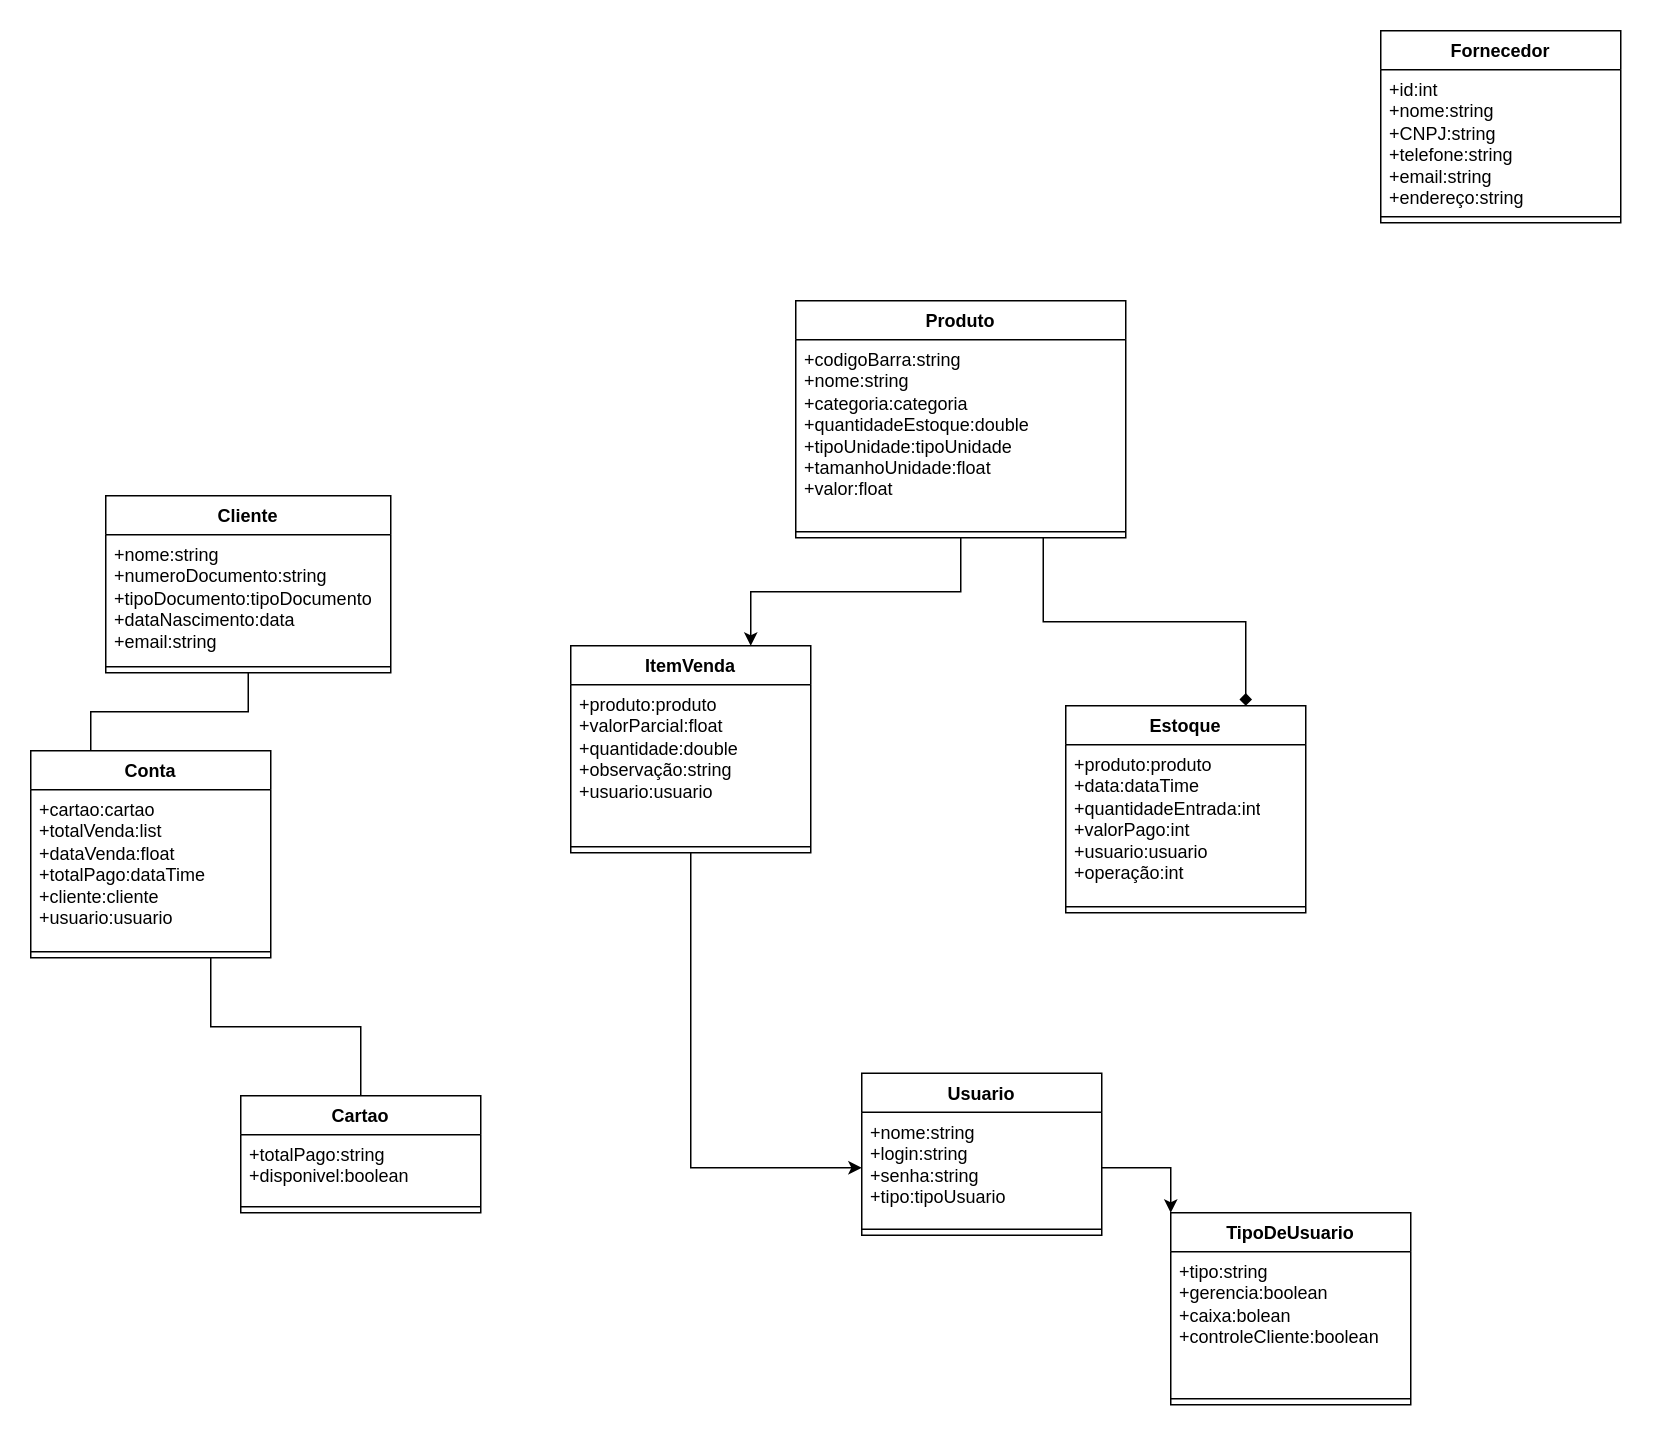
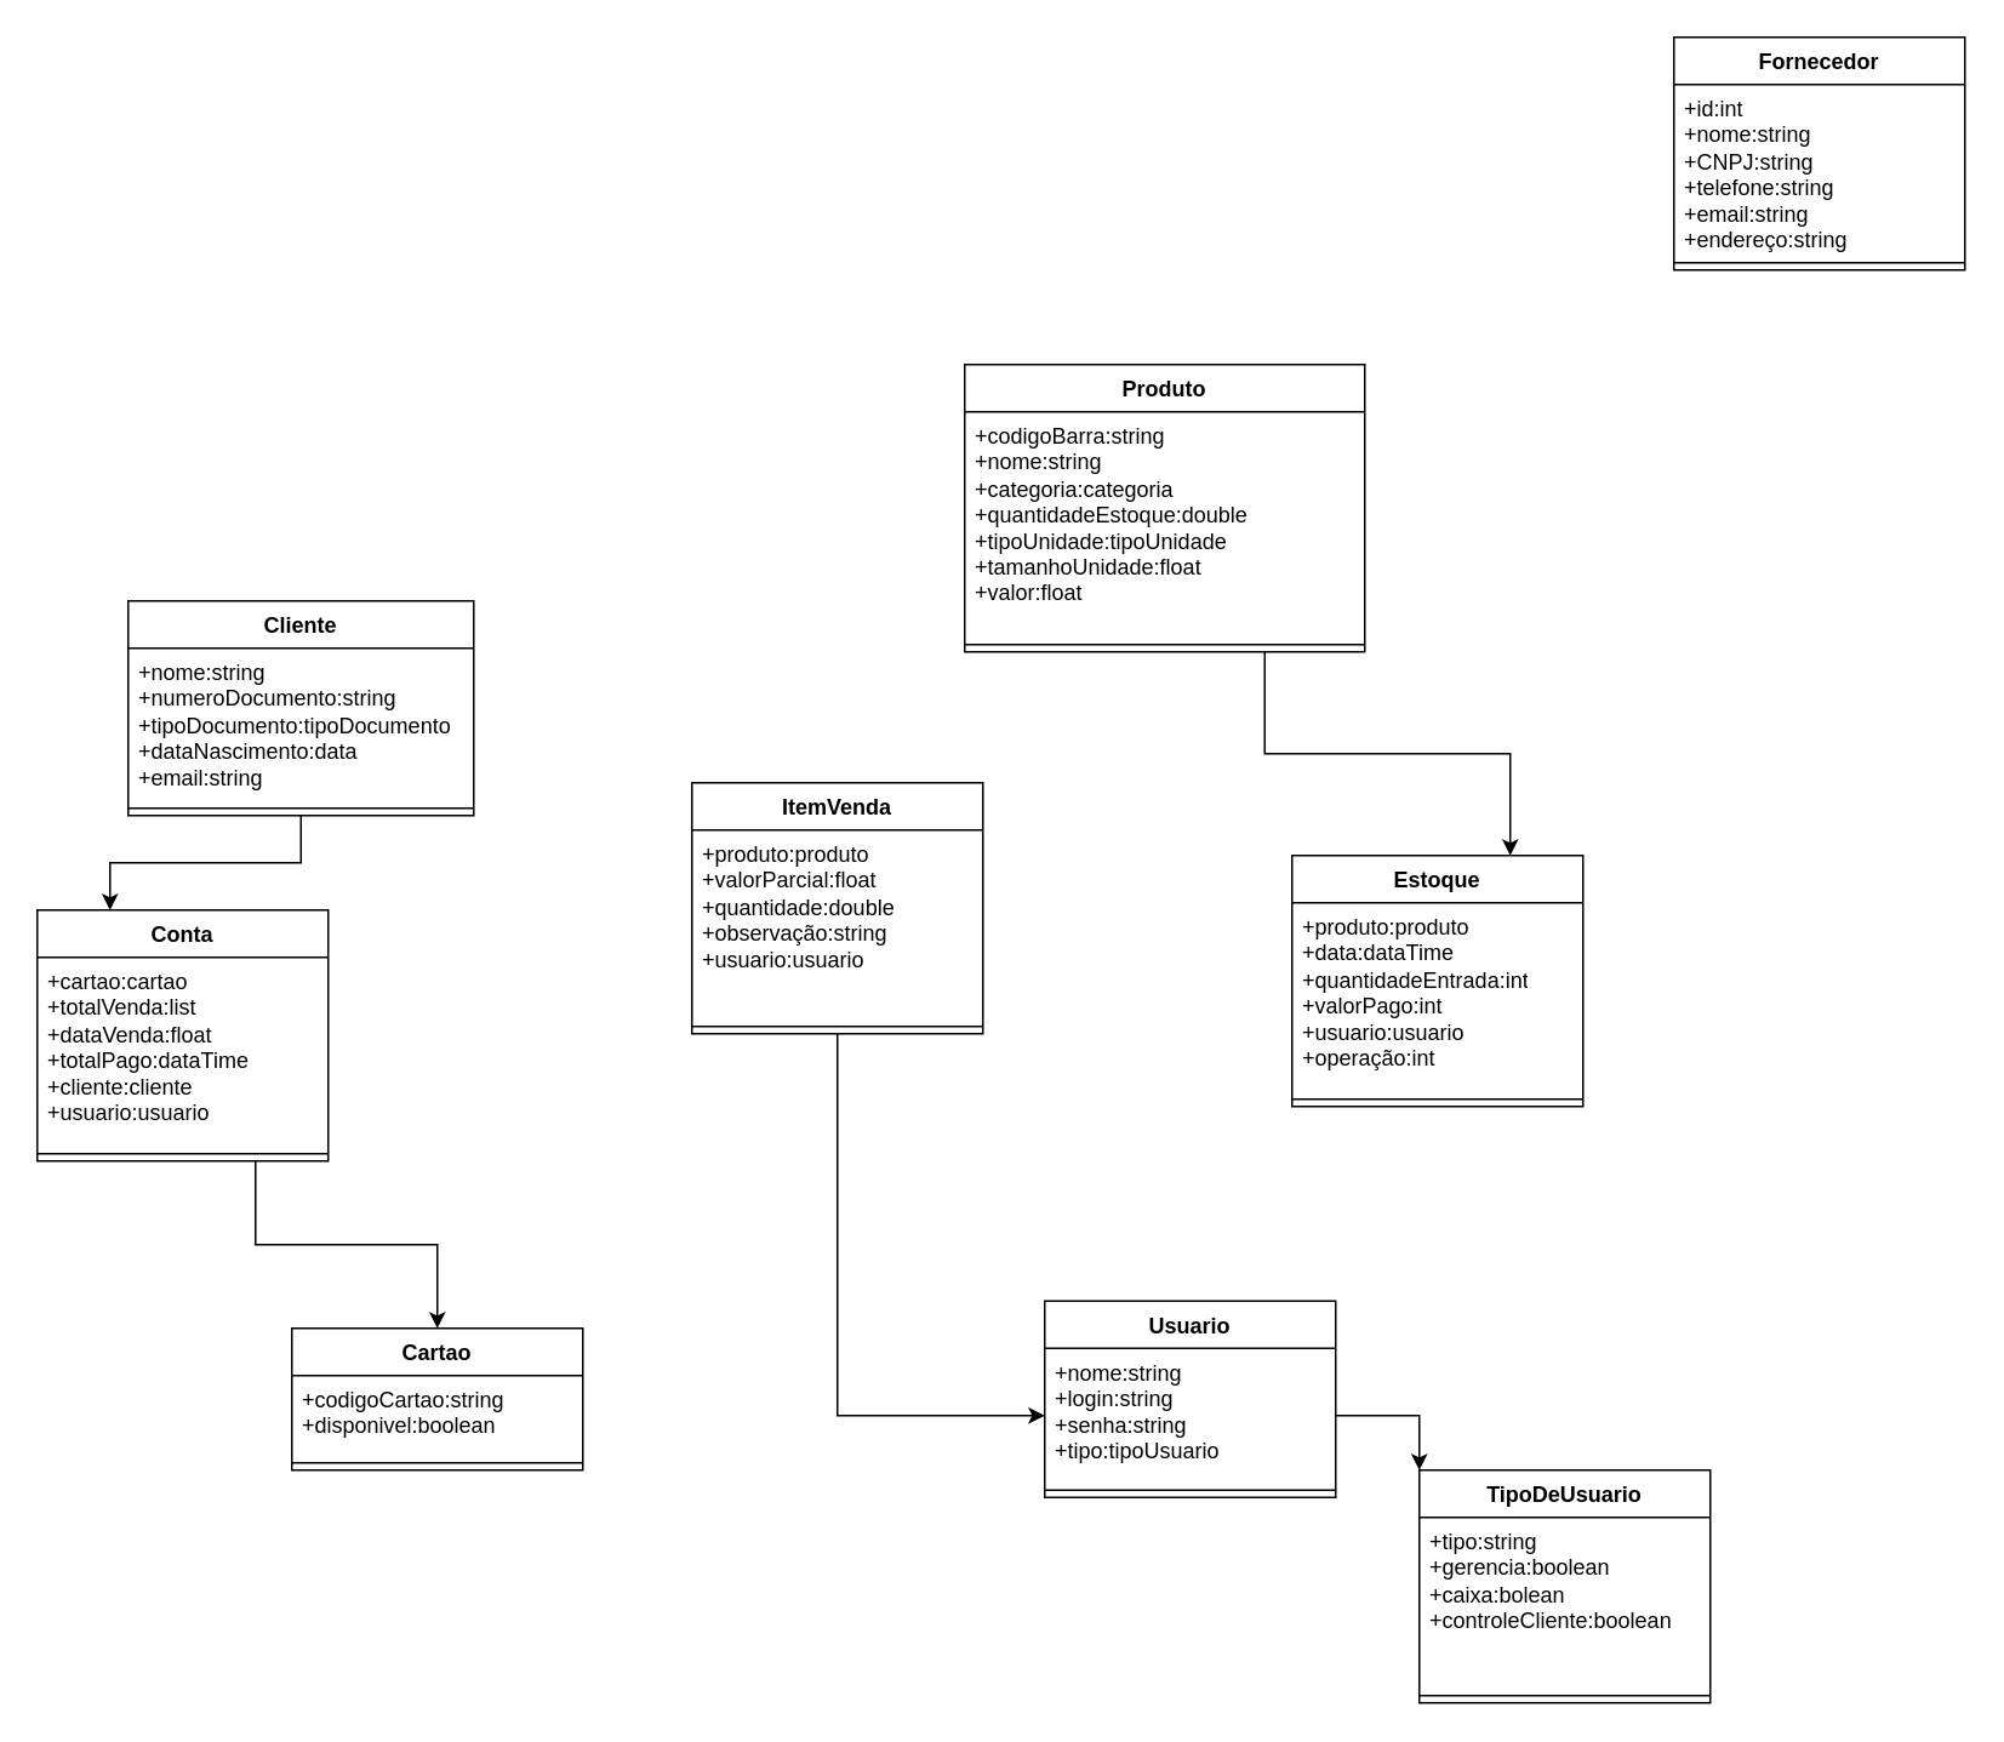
- <mxCell id="3" style="edgeStyle=orthogonalEdgeStyle;rounded=0;orthogonalLoop=1;jettySize=auto;html=1;exitX=0.5;exitY=1;exitDx=0;exitDy=0;entryX=0.75;entryY=0;entryDx=0;entryDy=0;" edge="1" parent="1" source="4" target="8"><mxGeometry relative="1" as="geometry" /></mxCell>
- <mxCell id="2" style="edgeStyle=orthogonalEdgeStyle;rounded=0;orthogonalLoop=1;jettySize=auto;html=1;exitX=0.75;exitY=1;exitDx=0;exitDy=0;entryX=0.75;entryY=0;entryDx=0;entryDy=0;endArrow=diamond;" edge="1" parent="1" source="4" target="11"><mxGeometry relative="1" as="geometry" /></mxCell>
+ <mxCell id="2" style="edgeStyle=orthogonalEdgeStyle;rounded=0;orthogonalLoop=1;jettySize=auto;html=1;exitX=0.75;exitY=1;exitDx=0;exitDy=0;entryX=0.75;entryY=0;entryDx=0;entryDy=0;" edge="1" parent="1" source="4" target="11"><mxGeometry relative="1" as="geometry" /></mxCell>
- <mxCell id="24" style="edgeStyle=orthogonalEdgeStyle;rounded=0;orthogonalLoop=1;jettySize=auto;html=1;exitX=0.5;exitY=1;exitDx=0;exitDy=0;entryX=0.25;entryY=0;entryDx=0;entryDy=0;endArrow=none;" edge="1" parent="1" source="25" target="18"><mxGeometry relative="1" as="geometry" /></mxCell>
+ <mxCell id="24" style="edgeStyle=orthogonalEdgeStyle;rounded=0;orthogonalLoop=1;jettySize=auto;html=1;exitX=0.5;exitY=1;exitDx=0;exitDy=0;entryX=0.25;entryY=0;entryDx=0;entryDy=0;" edge="1" parent="1" source="25" target="18"><mxGeometry relative="1" as="geometry" /></mxCell>
- <mxCell id="17" style="edgeStyle=orthogonalEdgeStyle;rounded=0;orthogonalLoop=1;jettySize=auto;html=1;exitX=0.75;exitY=1;exitDx=0;exitDy=0;entryX=0.5;entryY=0;entryDx=0;entryDy=0;endArrow=none;" edge="1" parent="1" source="18" target="21"><mxGeometry relative="1" as="geometry" /></mxCell>
+ <mxCell id="17" style="edgeStyle=orthogonalEdgeStyle;rounded=0;orthogonalLoop=1;jettySize=auto;html=1;exitX=0.75;exitY=1;exitDx=0;exitDy=0;entryX=0.5;entryY=0;entryDx=0;entryDy=0;" edge="1" parent="1" source="18" target="21"><mxGeometry relative="1" as="geometry" /></mxCell>
- <mxCell id="22" value="+totalPago:string&lt;div&gt;+disponivel:boolean&lt;/div&gt;" style="text;align=left;verticalAlign=top;spacingLeft=4;spacingRight=4;overflow=hidden;rotatable=0;points=[[0,0.5],[1,0.5]];portConstraint=eastwest;whiteSpace=wrap;html=1;" vertex="1" parent="21"><mxGeometry y="26" width="160" height="44" as="geometry" /></mxCell>
+ <mxCell id="22" value="+codigoCartao:string&lt;div&gt;+disponivel:boolean&lt;/div&gt;" style="text;align=left;verticalAlign=top;spacingLeft=4;spacingRight=4;overflow=hidden;rotatable=0;points=[[0,0.5],[1,0.5]];portConstraint=eastwest;whiteSpace=wrap;html=1;" vertex="1" parent="21"><mxGeometry y="26" width="160" height="44" as="geometry" /></mxCell>
